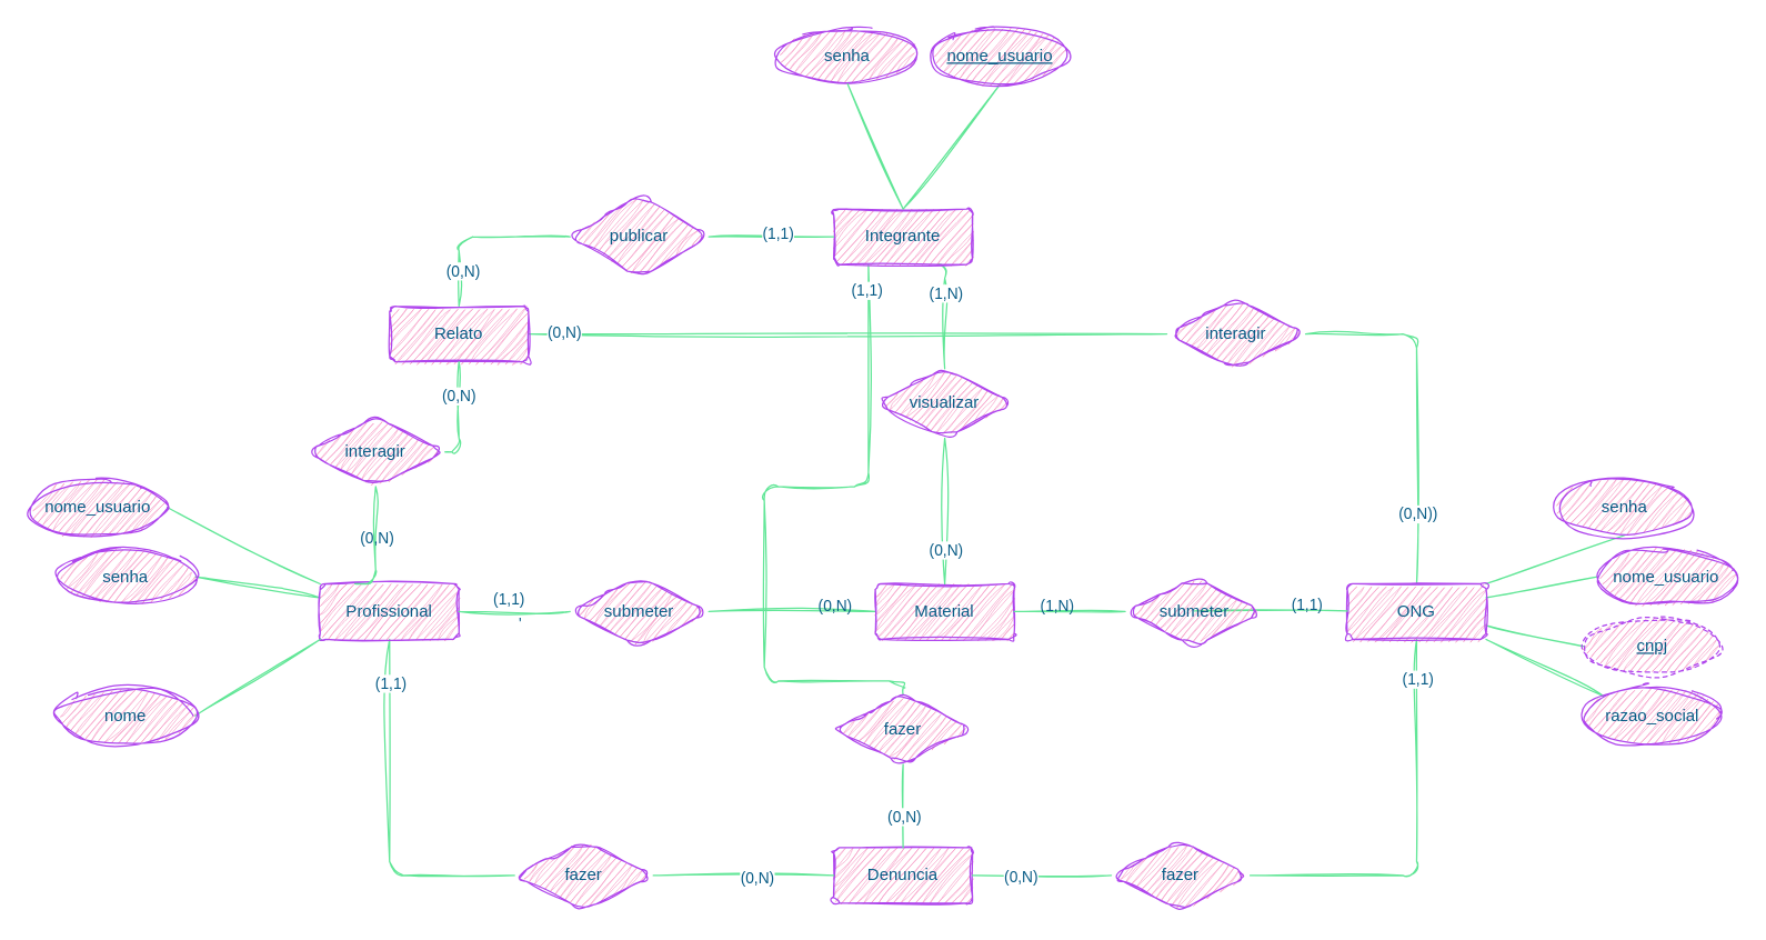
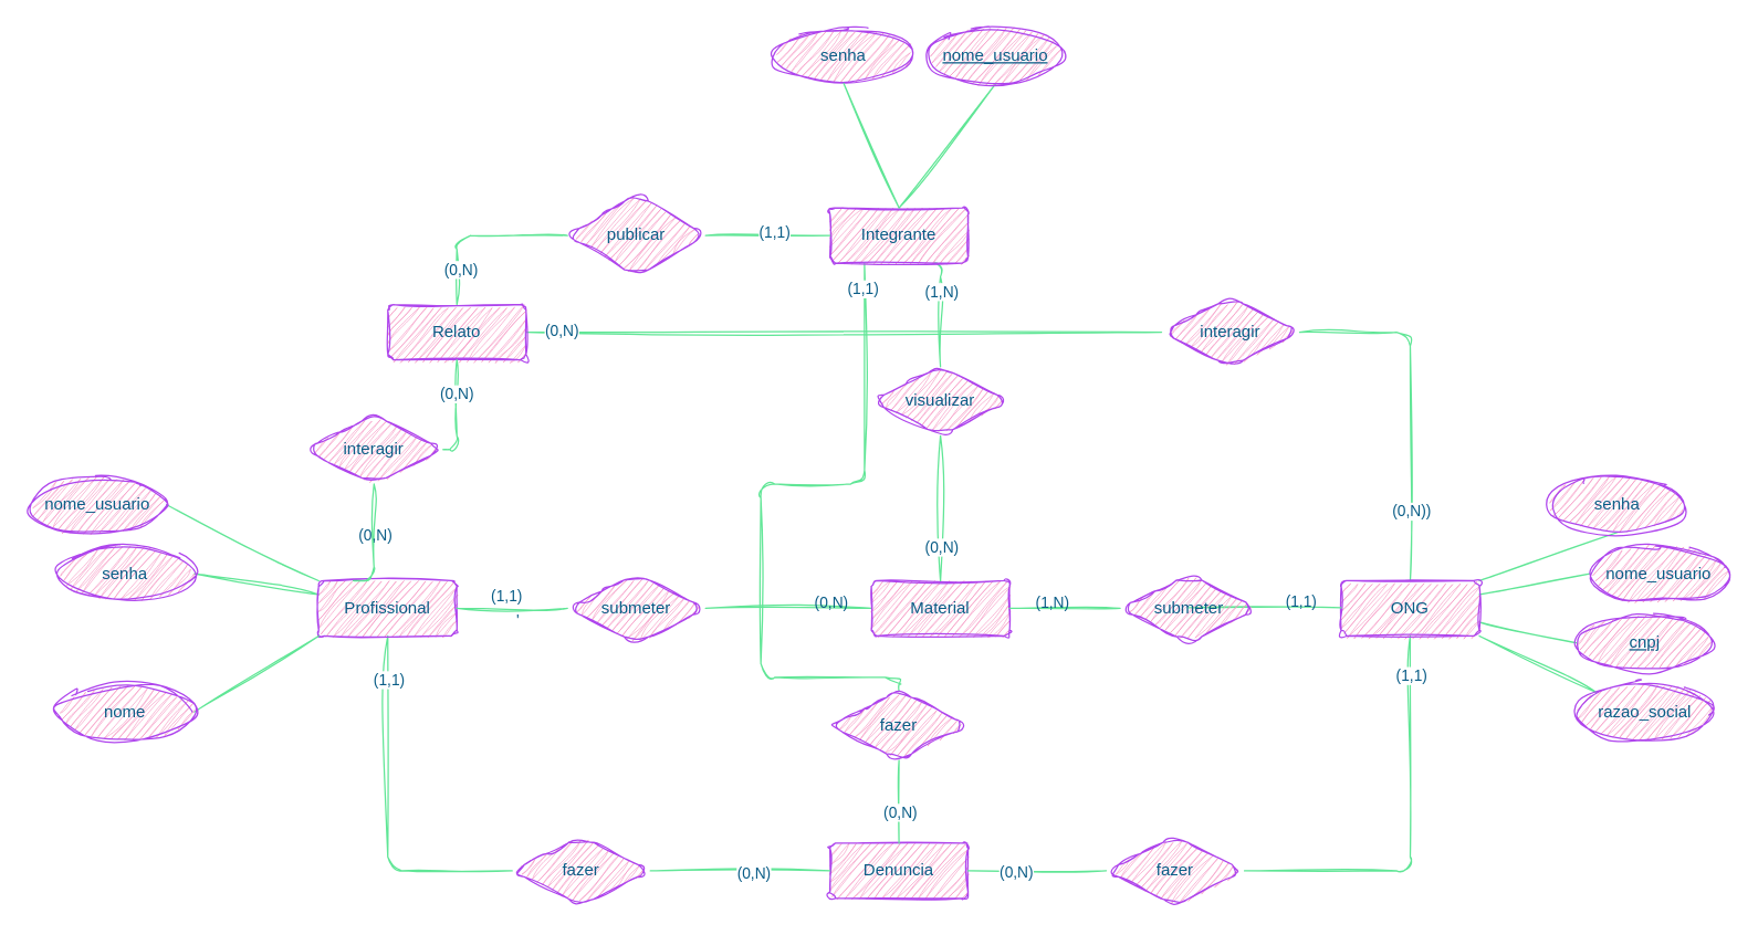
- <mxCell id="36" value="cnpj" style="ellipse;whiteSpace=wrap;html=1;align=center;fontStyle=4;labelBackgroundColor=none;fillColor=#F694C1;strokeColor=#AF45ED;fontColor=#095C86;rounded=1;sketch=1;curveFitting=1;jiggle=2;dashed=1;" vertex="1" parent="1"><mxGeometry x="1140" y="445" width="100" height="40" as="geometry" /></mxCell>
+ <mxCell id="36" value="cnpj" style="ellipse;whiteSpace=wrap;html=1;align=center;fontStyle=4;labelBackgroundColor=none;fillColor=#F694C1;strokeColor=#AF45ED;fontColor=#095C86;rounded=1;sketch=1;curveFitting=1;jiggle=2;" vertex="1" parent="1"><mxGeometry x="1140" y="445" width="100" height="40" as="geometry" /></mxCell>
